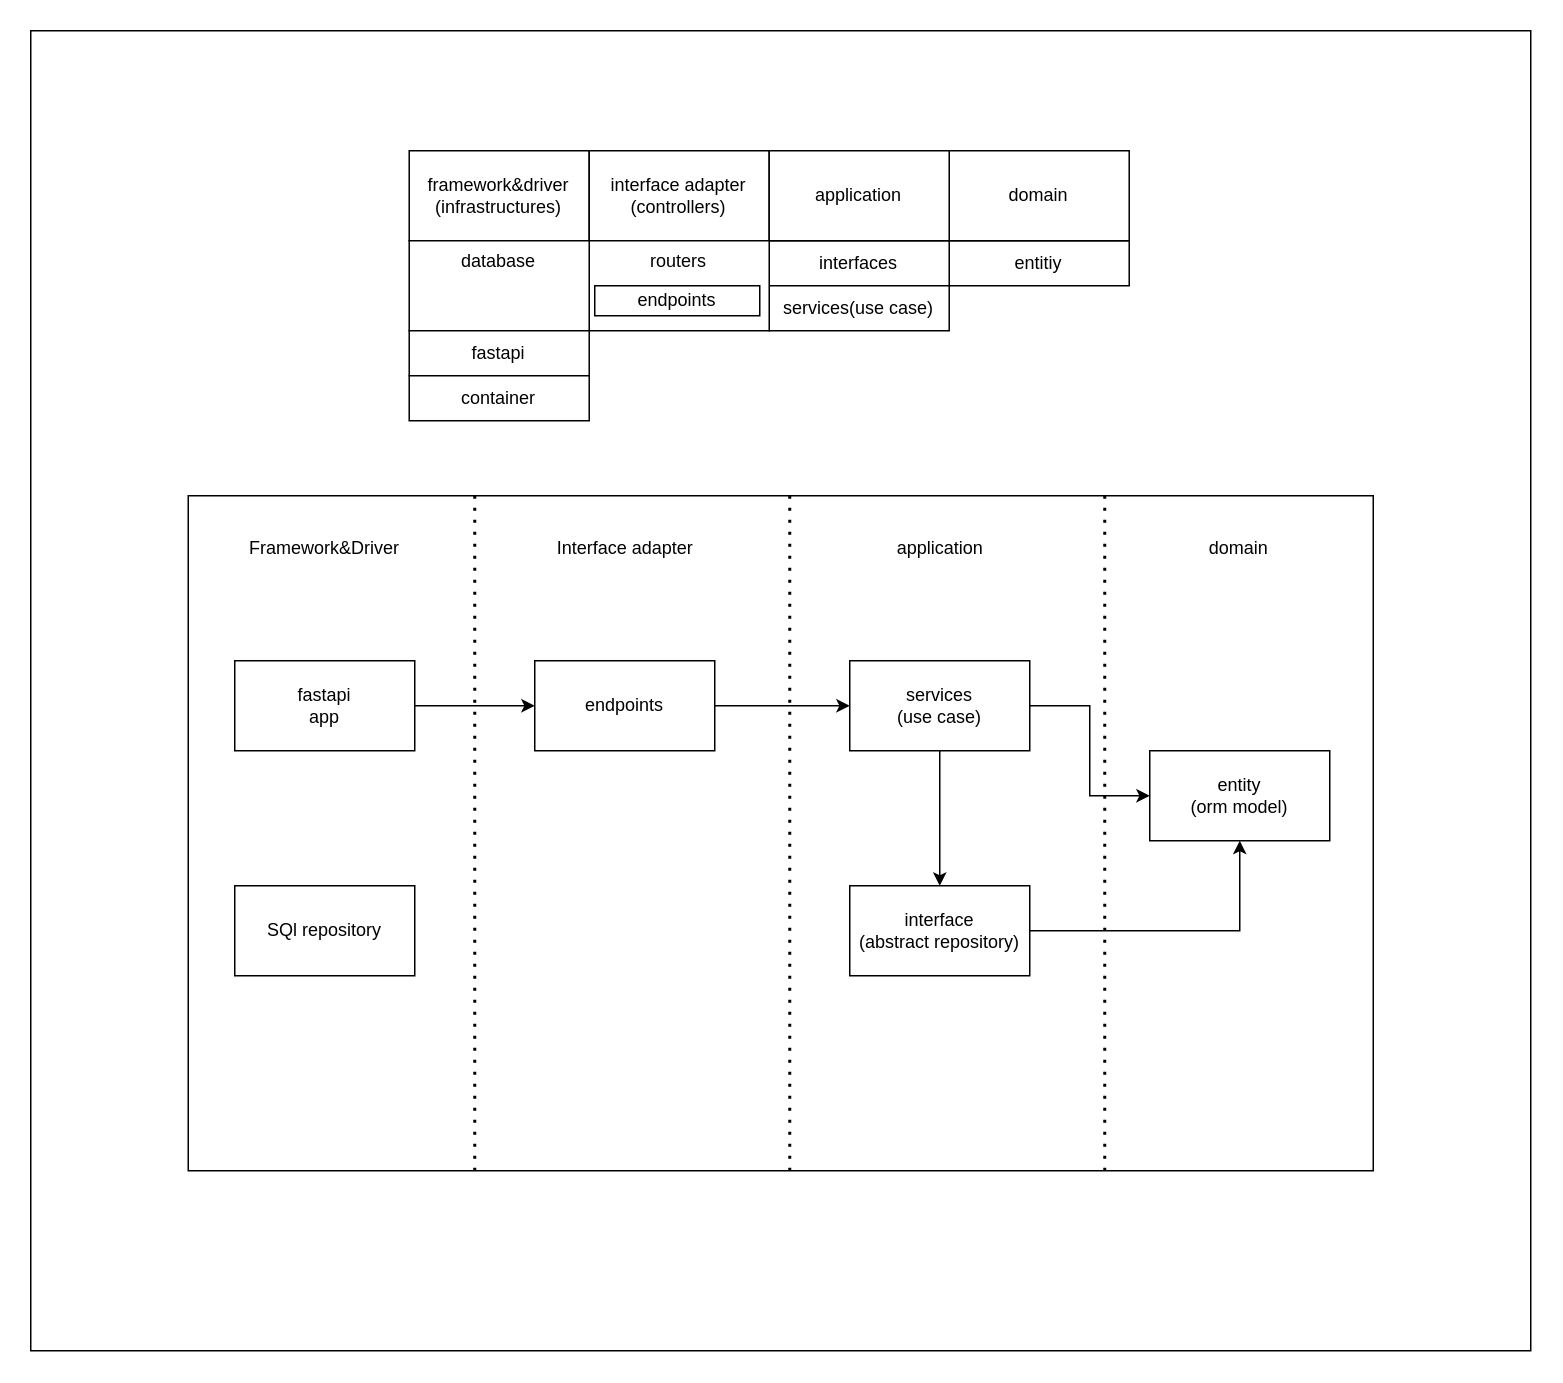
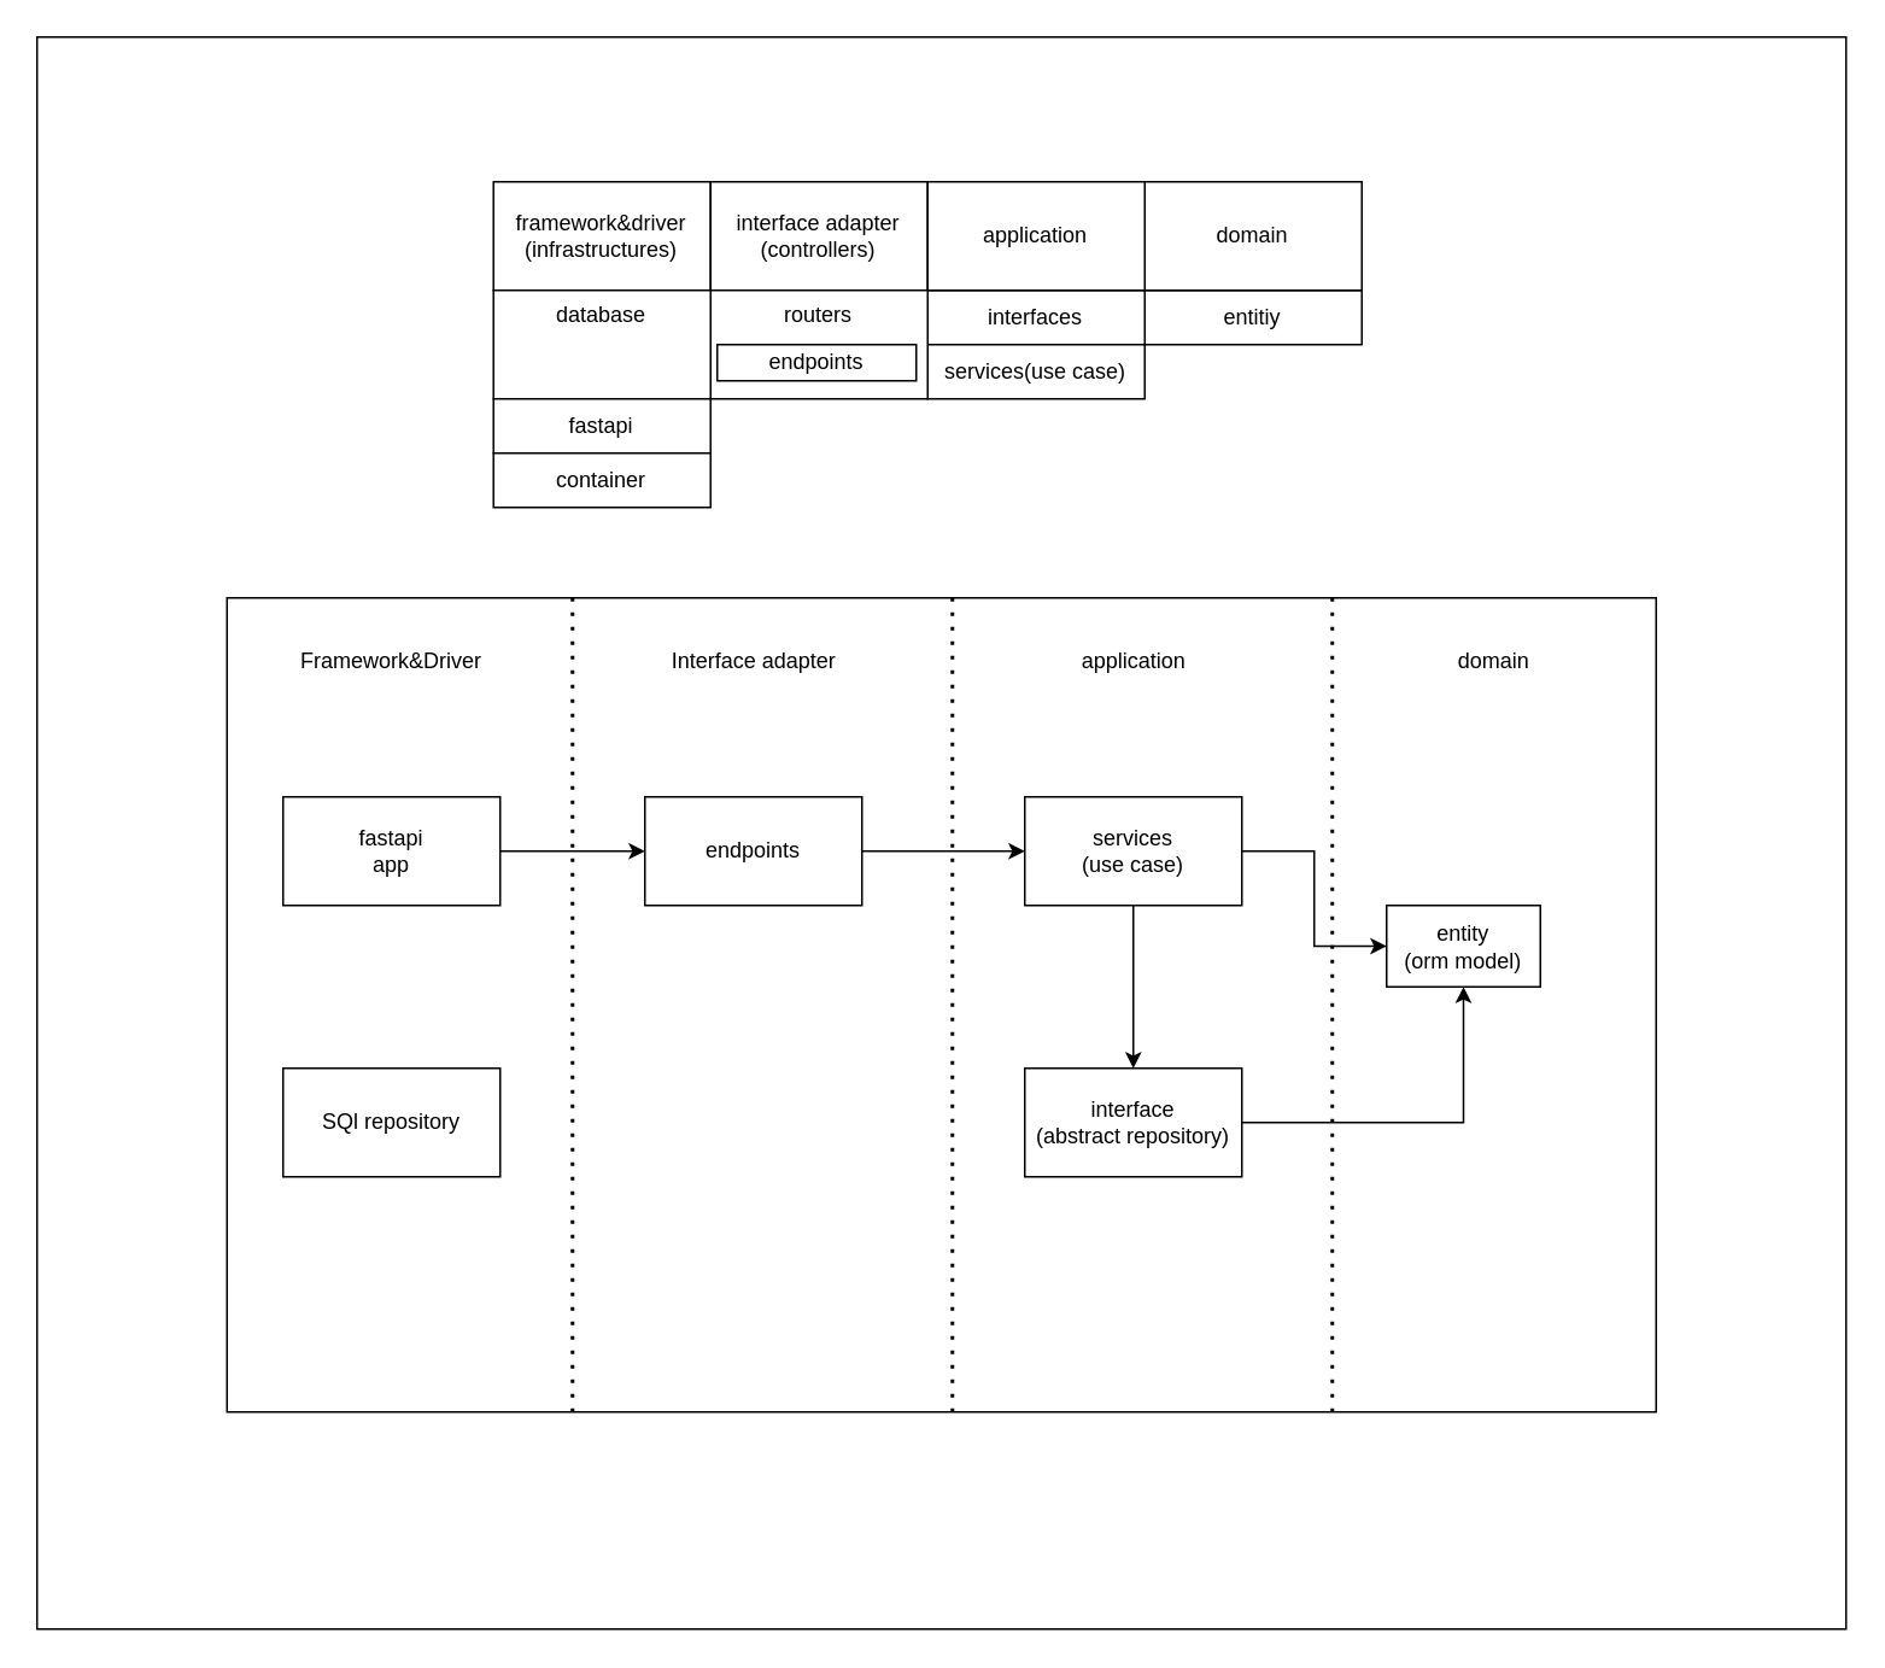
- <mxCell id="25" value="entity&lt;br&gt;(orm model)" style="rounded=0;whiteSpace=wrap;html=1;" vertex="1" parent="15"><mxGeometry x="641" y="170" width="120" height="60" as="geometry" /></mxCell>
+ <mxCell id="25" value="entity&lt;br&gt;(orm model)" style="rounded=0;whiteSpace=wrap;html=1;" vertex="1" parent="15"><mxGeometry x="641" y="170" width="85" height="45" as="geometry" /></mxCell>
